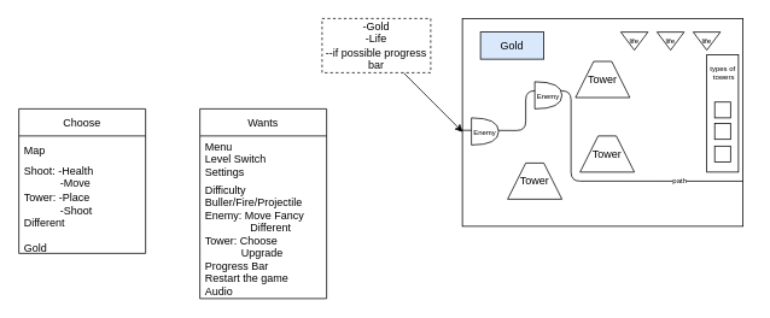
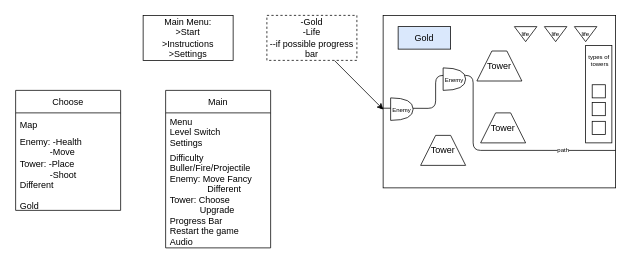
+ <mxCell id="2" value="Main&amp;nbsp;Menu:&lt;br&gt;&amp;gt;Start&lt;br&gt;&amp;gt;Instructions&lt;br&gt;&amp;gt;Settings" style="rounded=0;whiteSpace=wrap;html=1;" parent="1" vertex="1"><mxGeometry x="190" y="20" width="120" height="60" as="geometry" /></mxCell>
- <mxCell id="23" value="Wants" style="swimlane;fontStyle=0;childLayout=stackLayout;horizontal=1;startSize=30;horizontalStack=0;resizeParent=1;resizeParentMax=0;resizeLast=0;collapsible=1;marginBottom=0;" parent="1" vertex="1"><mxGeometry x="220" y="120" width="140" height="210" as="geometry" /></mxCell>
+ <mxCell id="23" value="Main" style="swimlane;fontStyle=0;childLayout=stackLayout;horizontal=1;startSize=30;horizontalStack=0;resizeParent=1;resizeParentMax=0;resizeLast=0;collapsible=1;marginBottom=0;" parent="1" vertex="1"><mxGeometry x="220" y="120" width="140" height="210" as="geometry" /></mxCell>
- <mxCell id="21" value="Shoot: -Health&#10;            -Move&#10;              -Die" style="text;strokeColor=none;fillColor=none;align=left;verticalAlign=middle;spacingLeft=4;spacingRight=4;overflow=hidden;points=[[0,0.5],[1,0.5]];portConstraint=eastwest;rotatable=0;" parent="19" vertex="1"><mxGeometry y="60" width="140" height="30" as="geometry" /></mxCell>
+ <mxCell id="21" value="Enemy: -Health&#10;            -Move&#10;              -Die" style="text;strokeColor=none;fillColor=none;align=left;verticalAlign=middle;spacingLeft=4;spacingRight=4;overflow=hidden;points=[[0,0.5],[1,0.5]];portConstraint=eastwest;rotatable=0;" parent="19" vertex="1"><mxGeometry y="60" width="140" height="30" as="geometry" /></mxCell>
